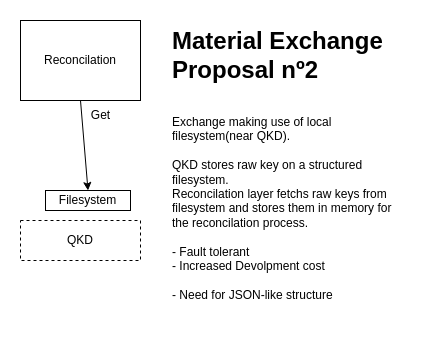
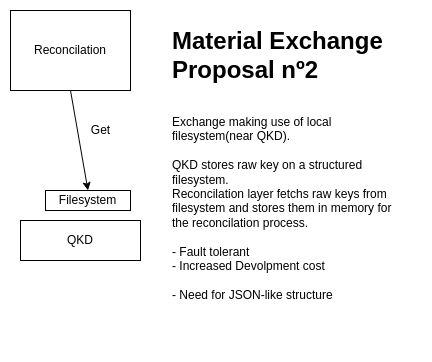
- <mxCell id="2" value="Reconcilation" style="rounded=0;whiteSpace=wrap;html=1;" parent="1" vertex="1"><mxGeometry x="20" y="20" width="120" height="80" as="geometry" /></mxCell>
+ <mxCell id="2" value="Reconcilation" style="rounded=0;whiteSpace=wrap;html=1;" parent="1" vertex="1"><mxGeometry x="10" y="10" width="120" height="80" as="geometry" /></mxCell>
- <mxCell id="7" value="Get" style="text;html=1;align=center;verticalAlign=middle;resizable=0;points=[];autosize=1;strokeColor=none;fillColor=none;" parent="1" vertex="1"><mxGeometry x="80" y="100" width="40" height="30" as="geometry" /></mxCell>
+ <mxCell id="7" value="Get" style="text;html=1;align=center;verticalAlign=middle;resizable=0;points=[];autosize=1;strokeColor=none;fillColor=none;" parent="1" vertex="1"><mxGeometry x="80" y="115" width="40" height="30" as="geometry" /></mxCell>
- <mxCell id="3" value="QKD" style="rounded=0;whiteSpace=wrap;html=1;dashed=1;" parent="1" vertex="1"><mxGeometry x="20" y="220" width="120" height="40" as="geometry" /></mxCell>
+ <mxCell id="3" value="QKD" style="rounded=0;whiteSpace=wrap;html=1;" parent="1" vertex="1"><mxGeometry x="20" y="220" width="120" height="40" as="geometry" /></mxCell>
